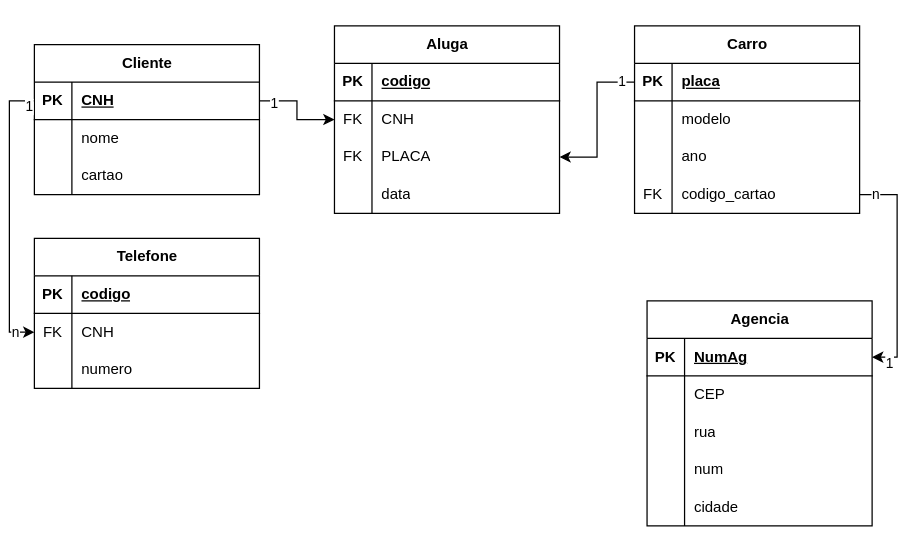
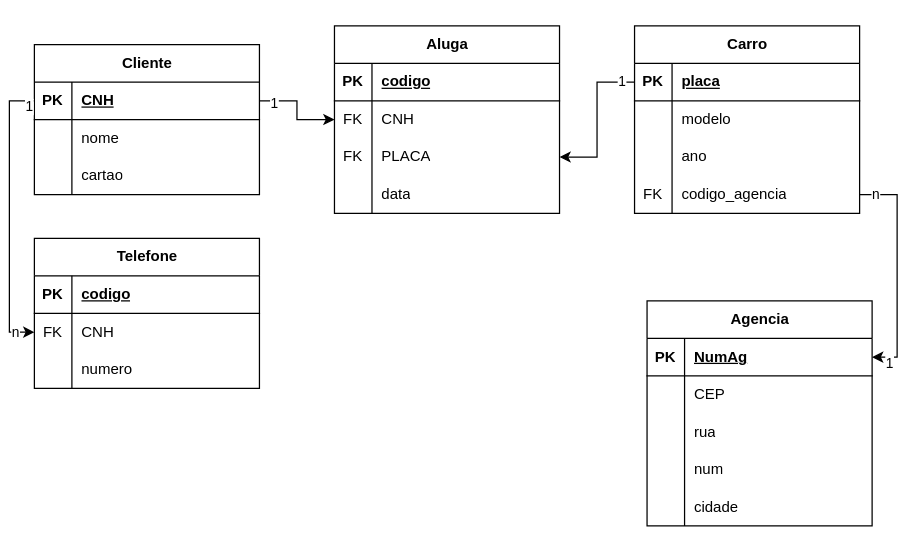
- <mxCell id="37" value="codigo_cartao" style="shape=partialRectangle;connectable=0;fillColor=none;top=0;left=0;bottom=0;right=0;align=left;spacingLeft=6;overflow=hidden;whiteSpace=wrap;html=1;" vertex="1" parent="35"><mxGeometry x="30" width="150" height="30" as="geometry"><mxRectangle width="150" height="30" as="alternateBounds" /></mxGeometry></mxCell>
+ <mxCell id="37" value="codigo_agencia" style="shape=partialRectangle;connectable=0;fillColor=none;top=0;left=0;bottom=0;right=0;align=left;spacingLeft=6;overflow=hidden;whiteSpace=wrap;html=1;" vertex="1" parent="35"><mxGeometry x="30" width="150" height="30" as="geometry"><mxRectangle width="150" height="30" as="alternateBounds" /></mxGeometry></mxCell>
